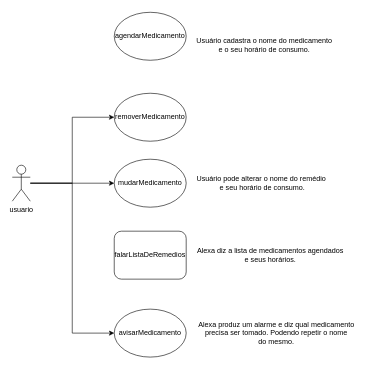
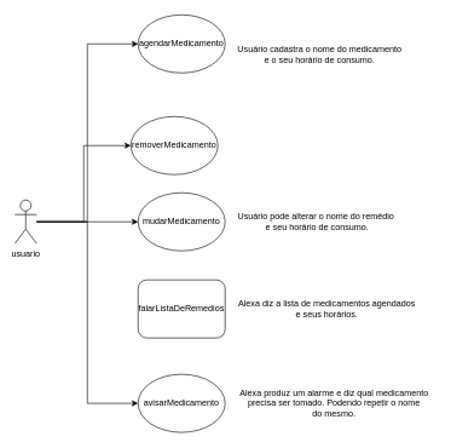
+ <mxCell id="2" style="edgeStyle=orthogonalEdgeStyle;rounded=0;orthogonalLoop=1;jettySize=auto;html=1;entryX=0;entryY=0.5;entryDx=0;entryDy=0;" parent="1" source="6" target="7" edge="1"><mxGeometry relative="1" as="geometry" /></mxCell>
- <mxCell id="8" value="removerMedicamento" style="ellipse;whiteSpace=wrap;html=1;" parent="1" vertex="1"><mxGeometry x="190" y="155" width="120" height="80" as="geometry" /></mxCell>
+ <mxCell id="8" value="removerMedicamento" style="ellipse;whiteSpace=wrap;html=1;" parent="1" vertex="1"><mxGeometry x="180" y="160" width="120" height="80" as="geometry" /></mxCell>
